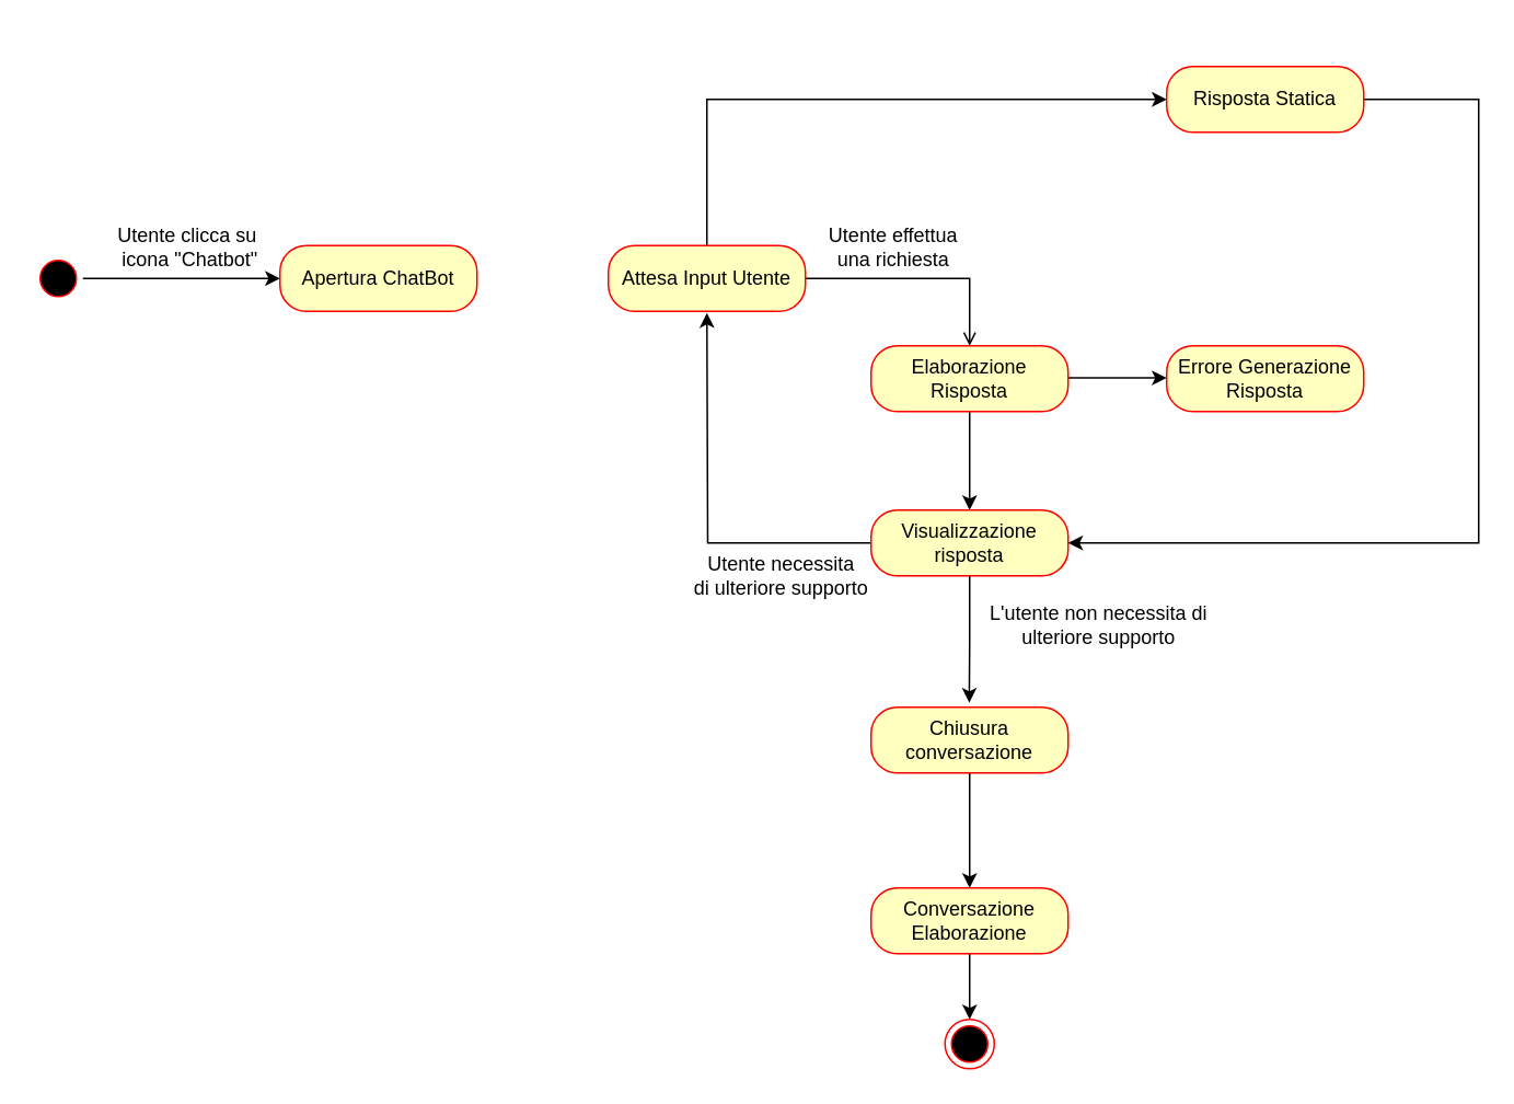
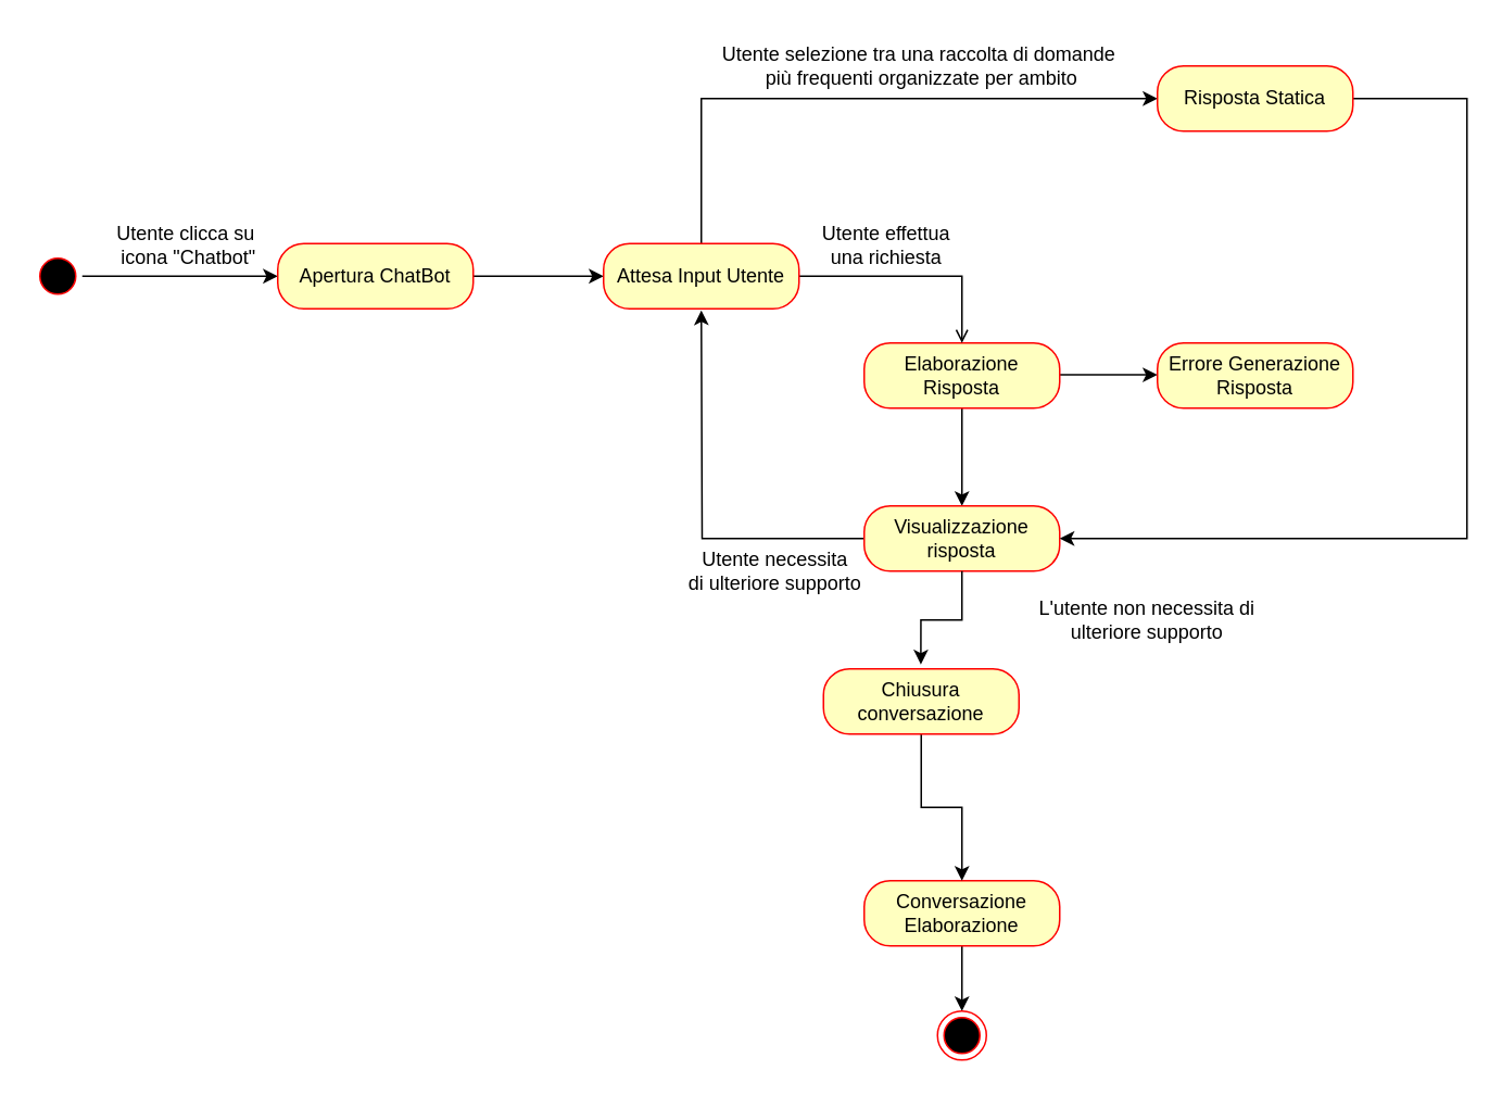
+ <mxCell id="26" value="Utente selezione tra una raccolta &lt;span style=&quot;background-color: initial;&quot;&gt;di domande&amp;nbsp;&lt;/span&gt;&lt;div&gt;&lt;span style=&quot;background-color: initial;&quot;&gt;più frequenti organizzate&amp;nbsp;&lt;/span&gt;&lt;span style=&quot;background-color: initial;&quot;&gt;per ambito&lt;/span&gt;&lt;/div&gt;" style="text;html=1;align=center;verticalAlign=middle;resizable=0;points=[];autosize=1;strokeColor=none;fillColor=none;" vertex="1" parent="1"><mxGeometry x="430" y="20" width="270" height="40" as="geometry" /></mxCell>
+ <mxCell id="4" style="edgeStyle=orthogonalEdgeStyle;rounded=0;orthogonalLoop=1;jettySize=auto;html=1;entryX=0;entryY=0.5;entryDx=0;entryDy=0;" edge="1" parent="1" source="5" target="12"><mxGeometry relative="1" as="geometry"><mxPoint x="365" y="169" as="targetPoint" /></mxGeometry></mxCell>
- <mxCell id="22" value="L'utente non necessita di&amp;nbsp;&lt;div&gt;ulteriore supporto&amp;nbsp;&lt;/div&gt;" style="text;html=1;align=center;verticalAlign=middle;resizable=0;points=[];autosize=1;strokeColor=none;fillColor=none;" vertex="1" parent="1"><mxGeometry x="590" y="360" width="160" height="40" as="geometry" /></mxCell>
+ <mxCell id="22" value="L'utente non necessita di&amp;nbsp;&lt;div&gt;ulteriore supporto&amp;nbsp;&lt;/div&gt;" style="text;html=1;align=center;verticalAlign=middle;resizable=0;points=[];autosize=1;strokeColor=none;fillColor=none;" vertex="1" parent="1"><mxGeometry x="625" y="360" width="160" height="40" as="geometry" /></mxCell>
- <mxCell id="20" value="Chiusura conversazione" style="rounded=1;whiteSpace=wrap;html=1;arcSize=40;fontColor=#000000;fillColor=#ffffc0;strokeColor=#ff0000;" vertex="1" parent="1"><mxGeometry x="530" y="430" width="120" height="40" as="geometry" /></mxCell>
+ <mxCell id="20" value="Chiusura conversazione" style="rounded=1;whiteSpace=wrap;html=1;arcSize=40;fontColor=#000000;fillColor=#ffffc0;strokeColor=#ff0000;" vertex="1" parent="1"><mxGeometry x="505" y="410" width="120" height="40" as="geometry" /></mxCell>
